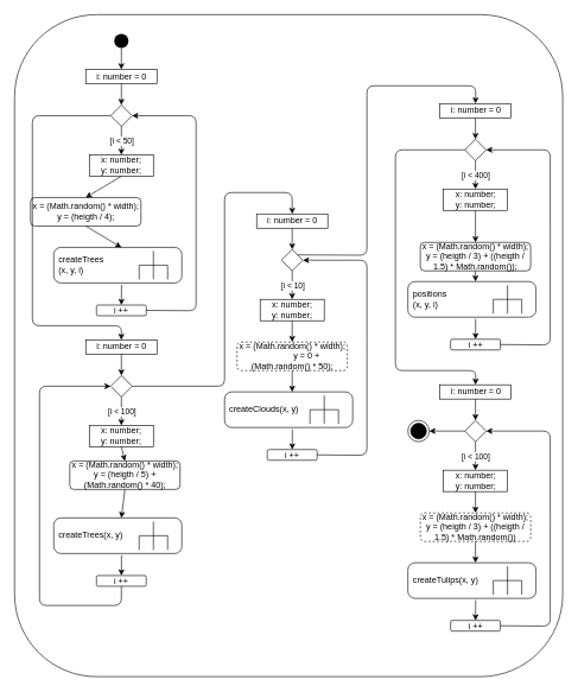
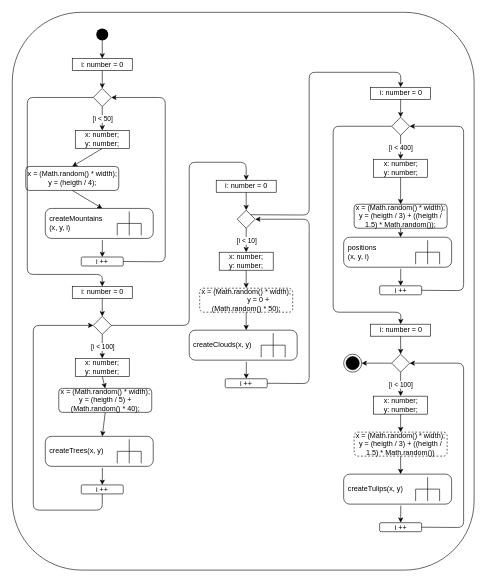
- <mxCell id="16" value="createTrees&lt;br&gt;(x, y, i)" style="shape=mxgraph.uml25.behaviorAction;html=1;rounded=1;absoluteArcSize=1;arcSize=10;align=left;spacingLeft=5;fillColor=none;" vertex="1" parent="1"><mxGeometry x="75" y="347" width="180" height="50" as="geometry" /></mxCell>
+ <mxCell id="16" value="createMountains&lt;br&gt;(x, y, i)" style="shape=mxgraph.uml25.behaviorAction;html=1;rounded=1;absoluteArcSize=1;arcSize=10;align=left;spacingLeft=5;fillColor=none;" vertex="1" parent="1"><mxGeometry x="75" y="347" width="180" height="50" as="geometry" /></mxCell>
